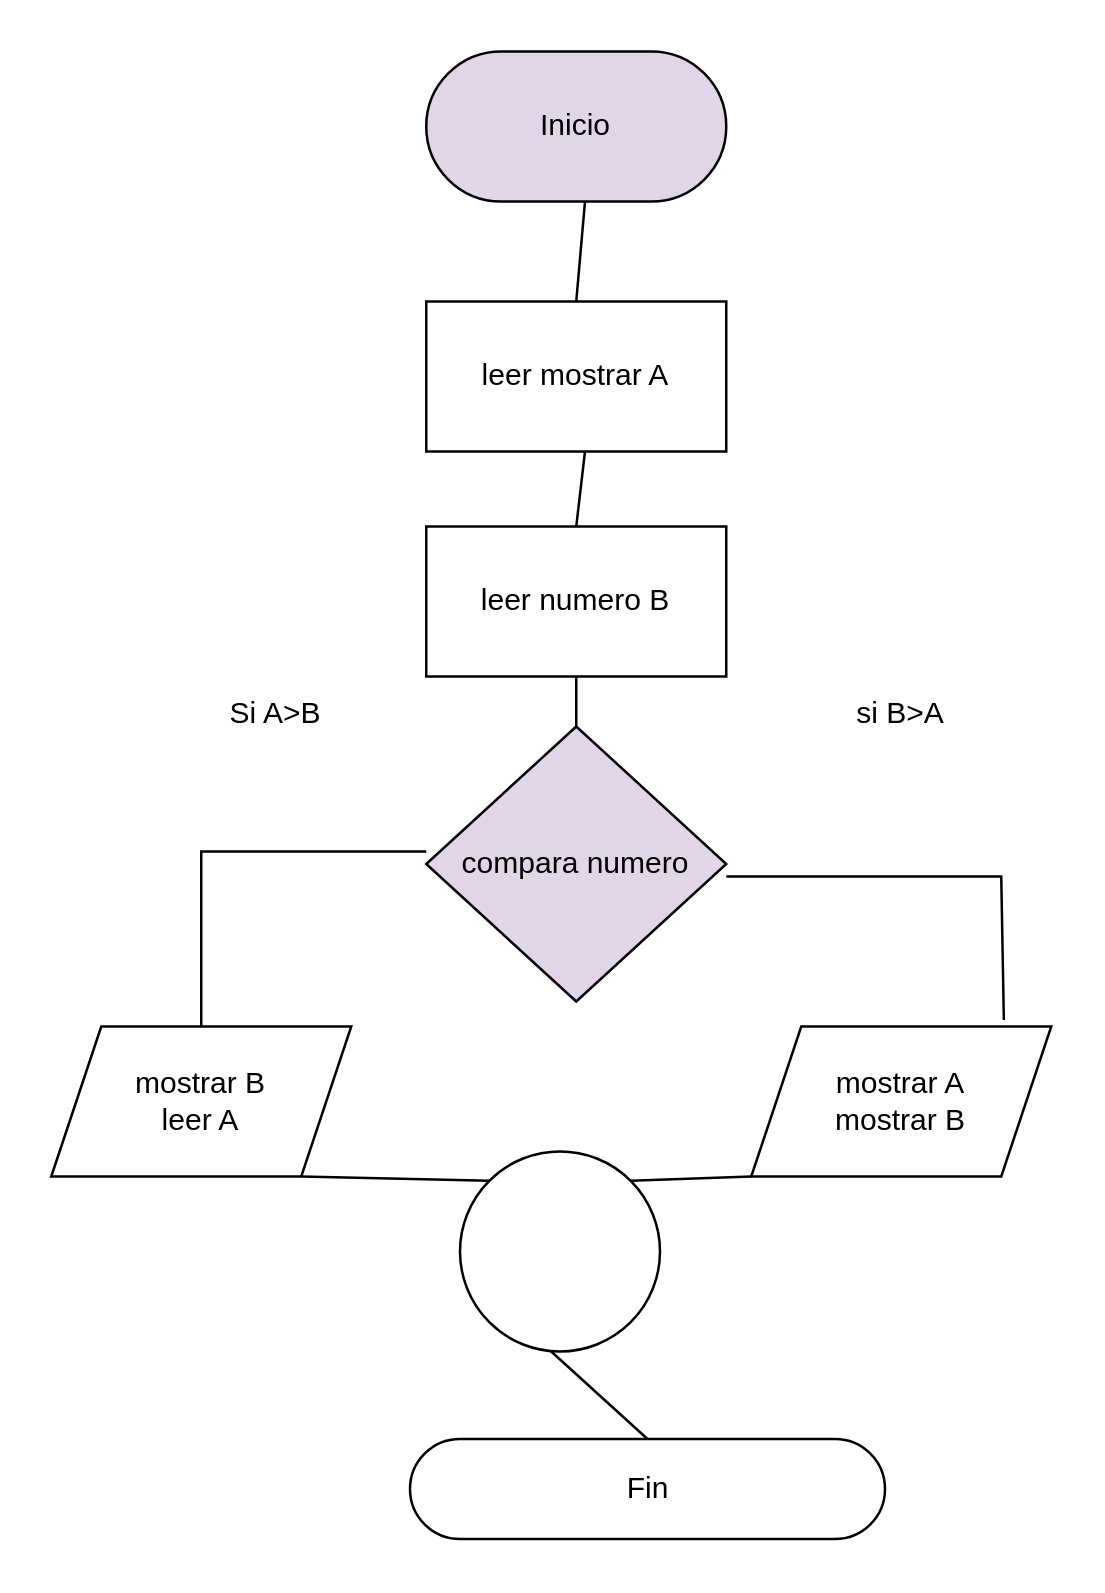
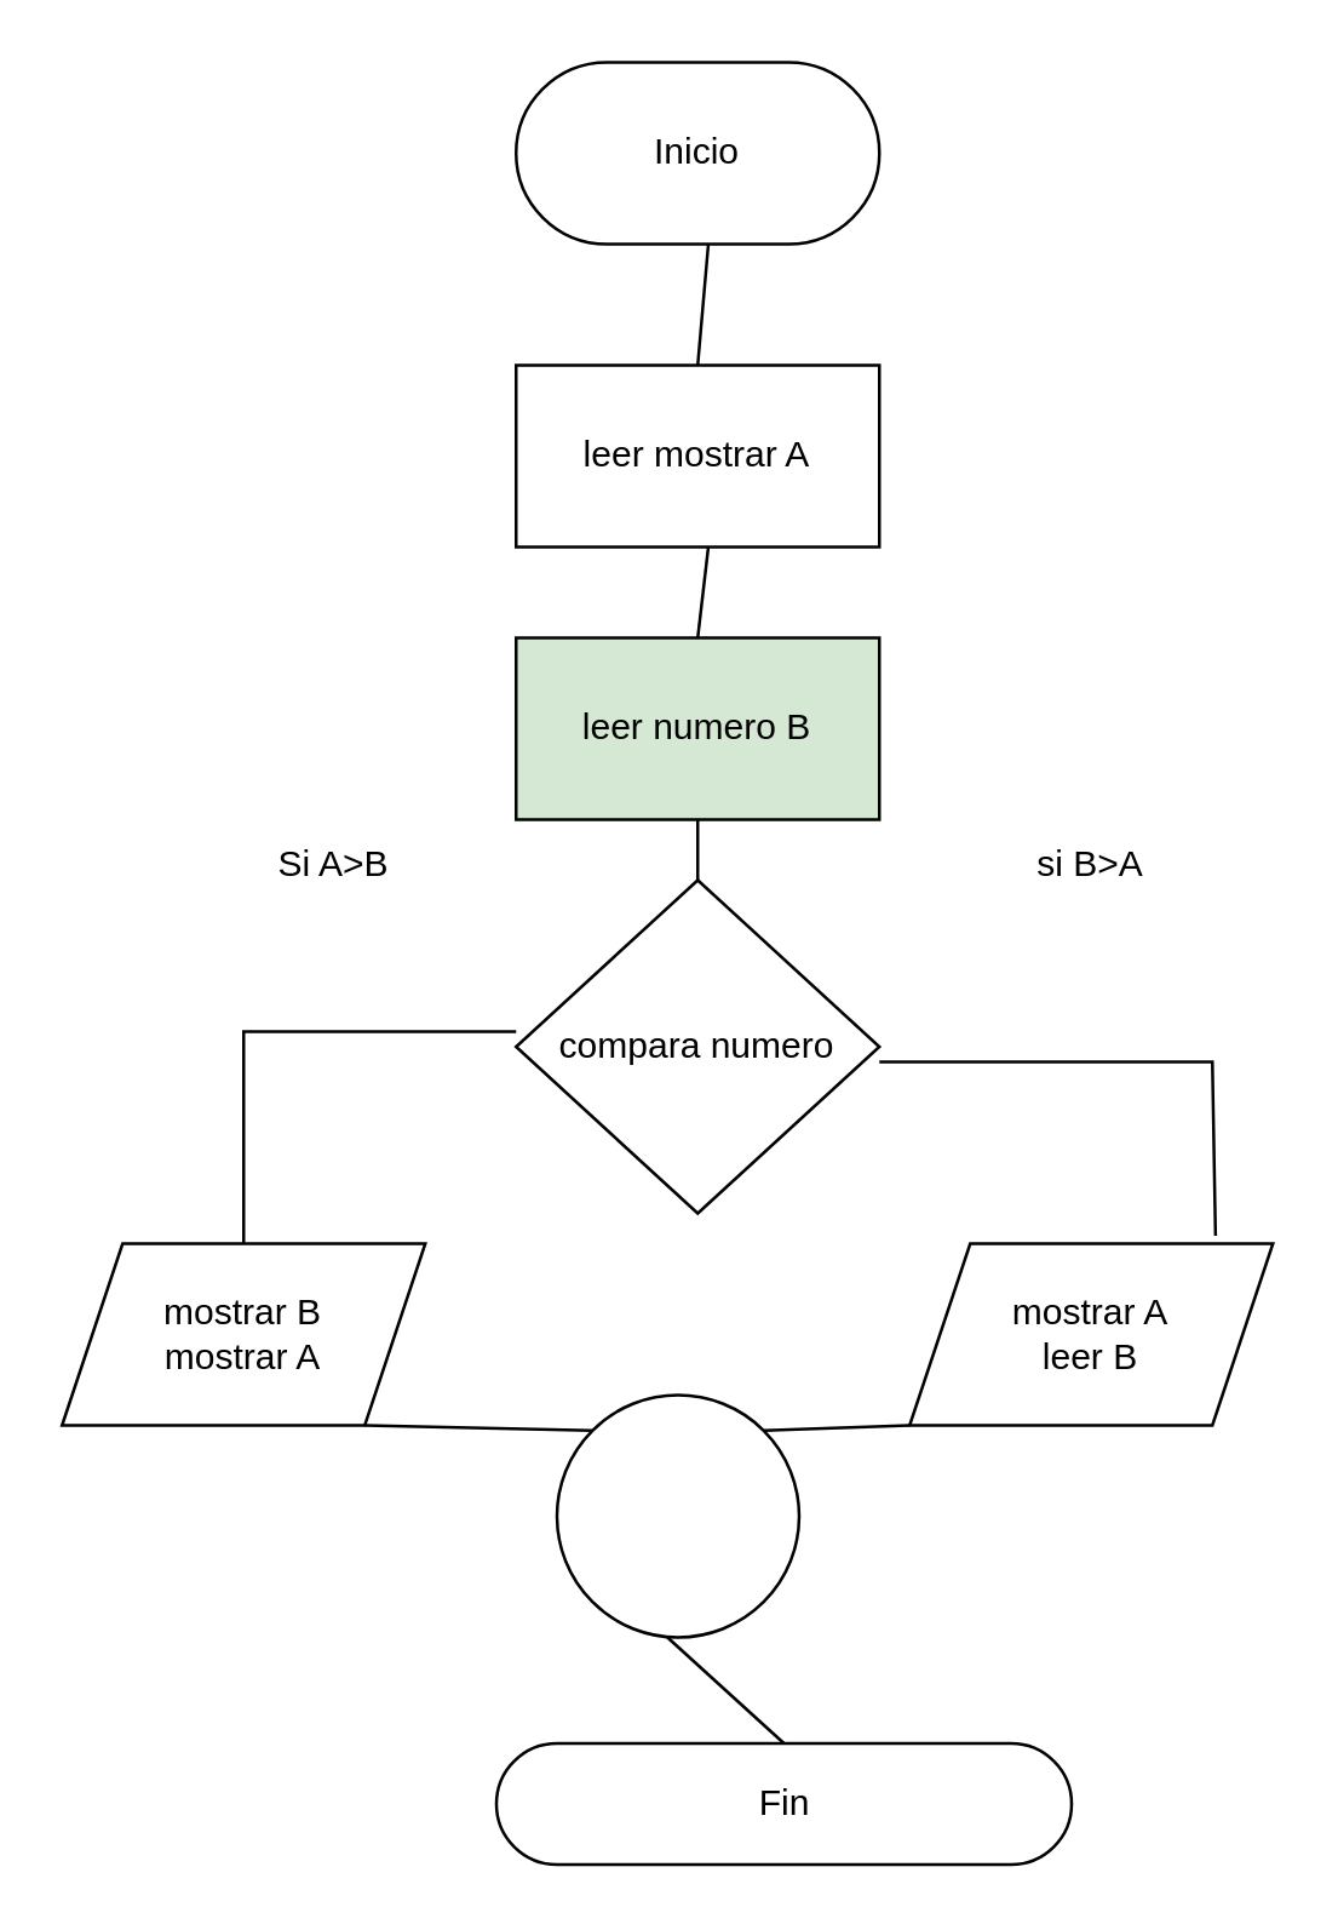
- <mxCell id="2" value="Inicio" style="rounded=1;whiteSpace=wrap;html=1;arcSize=50;fillColor=#e1d5e7;" vertex="1" parent="1"><mxGeometry x="170" y="20" width="120" height="60" as="geometry" /></mxCell>
+ <mxCell id="2" value="Inicio" style="rounded=1;whiteSpace=wrap;html=1;arcSize=50;" vertex="1" parent="1"><mxGeometry x="170" y="20" width="120" height="60" as="geometry" /></mxCell>
- <mxCell id="4" value="leer numero B" style="rounded=0;whiteSpace=wrap;html=1;" vertex="1" parent="1"><mxGeometry x="170" y="210" width="120" height="60" as="geometry" /></mxCell>
+ <mxCell id="4" value="leer numero B" style="rounded=0;whiteSpace=wrap;html=1;fillColor=#d5e8d4;" vertex="1" parent="1"><mxGeometry x="170" y="210" width="120" height="60" as="geometry" /></mxCell>
- <mxCell id="5" value="compara numero" style="rhombus;whiteSpace=wrap;html=1;fillColor=#e1d5e7;" vertex="1" parent="1"><mxGeometry x="170" y="290" width="120" height="110" as="geometry" /></mxCell>
+ <mxCell id="5" value="compara numero" style="rhombus;whiteSpace=wrap;html=1;" vertex="1" parent="1"><mxGeometry x="170" y="290" width="120" height="110" as="geometry" /></mxCell>
- <mxCell id="6" value="mostrar B&lt;br&gt;leer A" style="shape=parallelogram;perimeter=parallelogramPerimeter;whiteSpace=wrap;html=1;fixedSize=1;" vertex="1" parent="1"><mxGeometry x="20" y="410" width="120" height="60" as="geometry" /></mxCell>
+ <mxCell id="6" value="mostrar B&lt;br&gt;mostrar A" style="shape=parallelogram;perimeter=parallelogramPerimeter;whiteSpace=wrap;html=1;fixedSize=1;" vertex="1" parent="1"><mxGeometry x="20" y="410" width="120" height="60" as="geometry" /></mxCell>
- <mxCell id="7" value="mostrar A&lt;br&gt;mostrar B" style="shape=parallelogram;perimeter=parallelogramPerimeter;whiteSpace=wrap;html=1;fixedSize=1;" vertex="1" parent="1"><mxGeometry x="300" y="410" width="120" height="60" as="geometry" /></mxCell>
+ <mxCell id="7" value="mostrar A&lt;br&gt;leer B" style="shape=parallelogram;perimeter=parallelogramPerimeter;whiteSpace=wrap;html=1;fixedSize=1;" vertex="1" parent="1"><mxGeometry x="300" y="410" width="120" height="60" as="geometry" /></mxCell>
